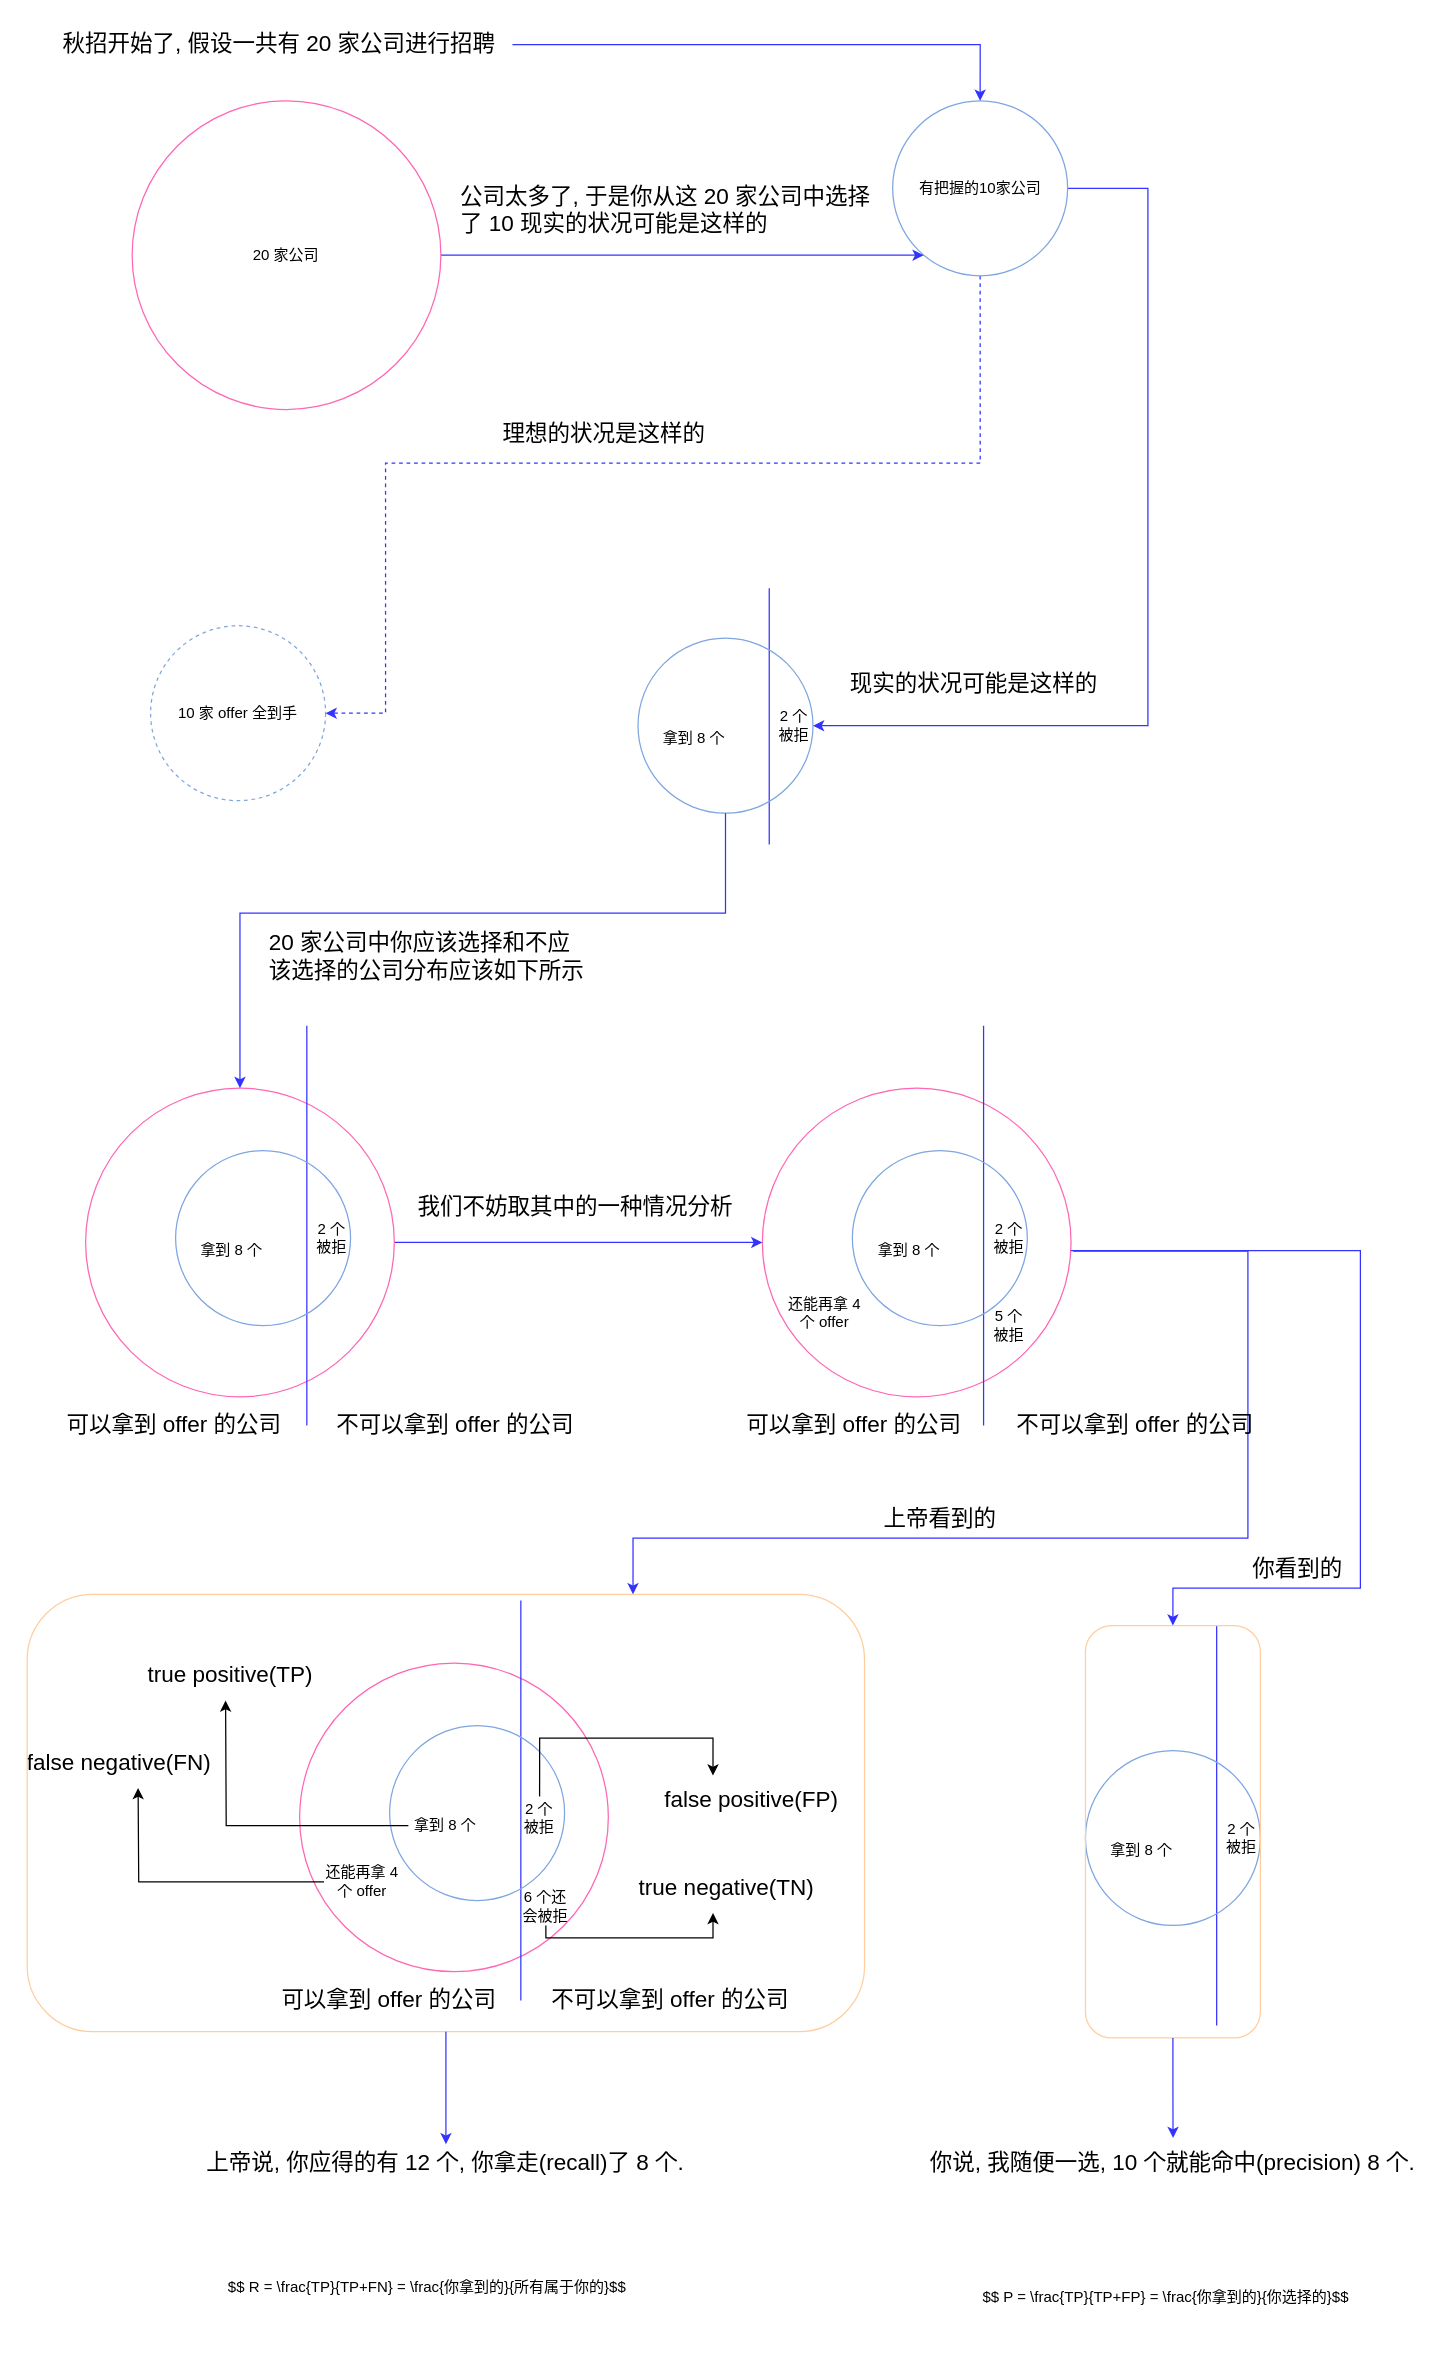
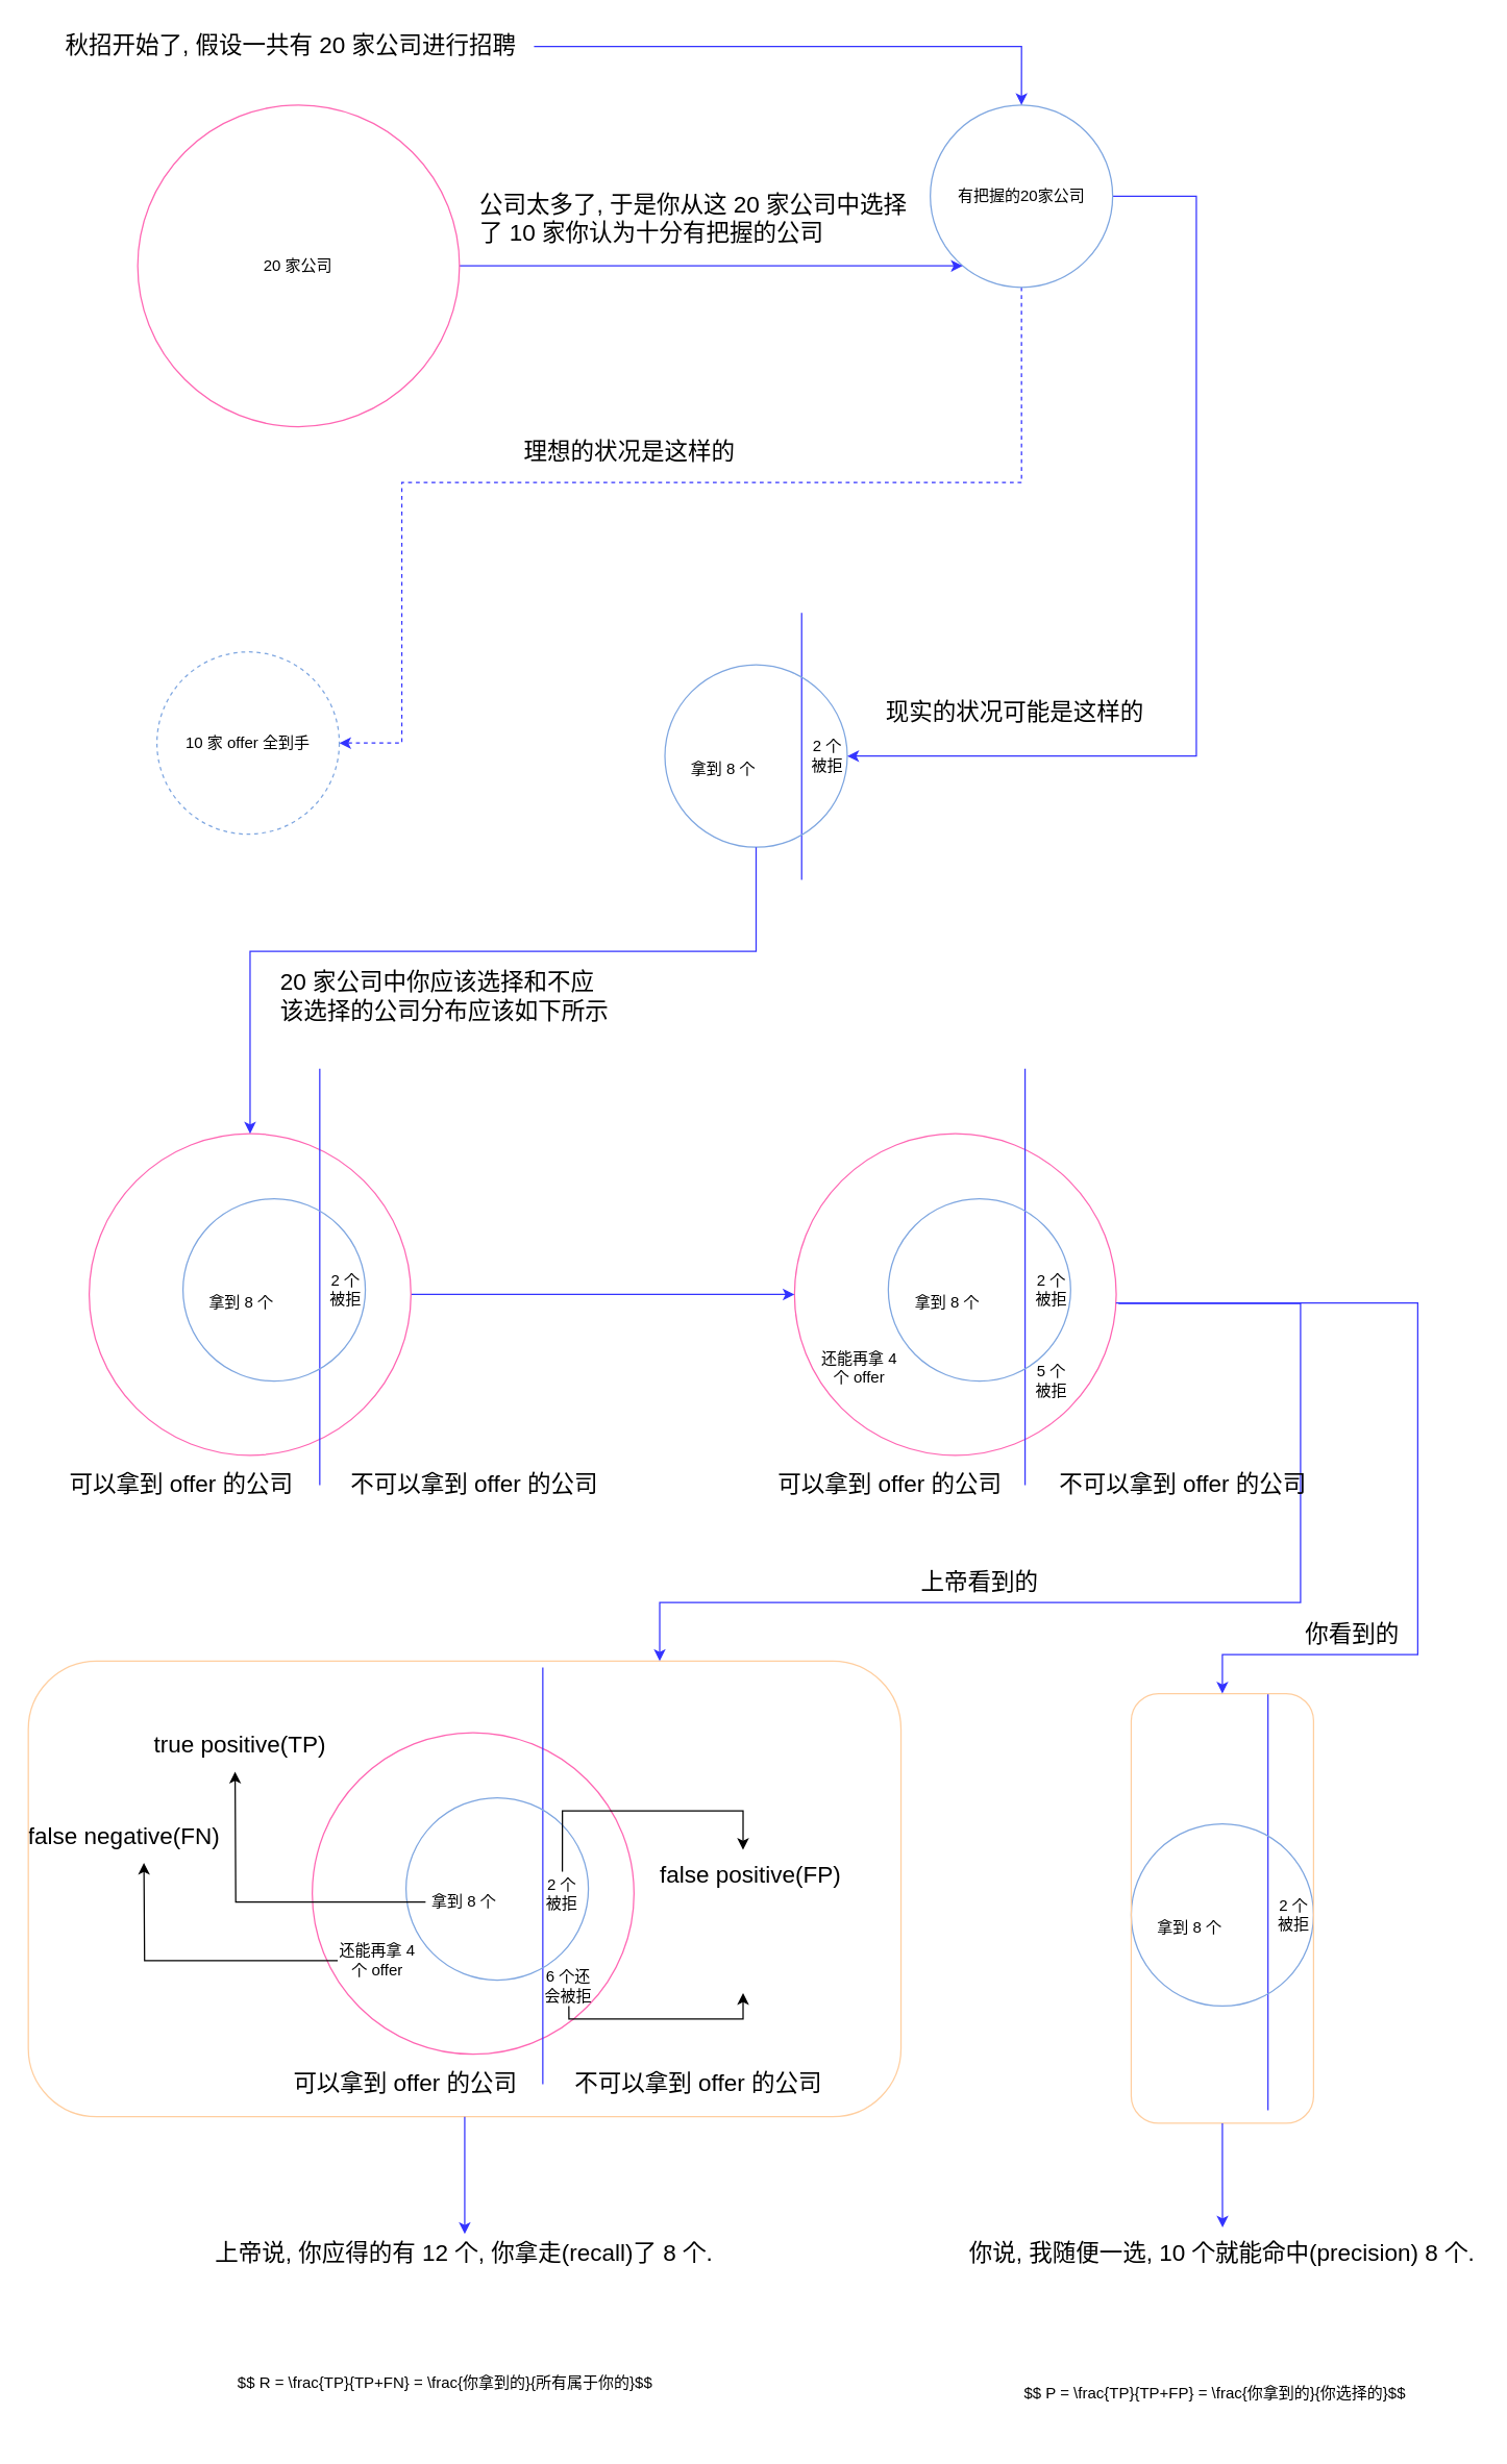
- <mxCell id="29" value="有把握的10家公司" style="ellipse;whiteSpace=wrap;html=1;aspect=fixed;fillColor=none;strokeColor=#7EA6E0;" parent="1" vertex="1"><mxGeometry x="713.75" y="80" width="140" height="140" as="geometry" /></mxCell>
+ <mxCell id="29" value="有把握的20家公司" style="ellipse;whiteSpace=wrap;html=1;aspect=fixed;fillColor=none;strokeColor=#7EA6E0;" parent="1" vertex="1"><mxGeometry x="713.75" y="80" width="140" height="140" as="geometry" /></mxCell>
- <mxCell id="30" value="&lt;font style=&quot;font-size: 18px&quot;&gt;公司太多了, 于是你从这 20 家公司中选择&lt;br&gt;了&amp;nbsp;10 现实的状况可能是这样的&lt;/font&gt;" style="text;html=1;" parent="1" vertex="1"><mxGeometry x="365.5" y="140" width="316" height="70" as="geometry" /></mxCell>
+ <mxCell id="30" value="&lt;font style=&quot;font-size: 18px&quot;&gt;公司太多了, 于是你从这 20 家公司中选择&lt;br&gt;了&amp;nbsp;10 家你认为十分有把握的公司&lt;/font&gt;" style="text;html=1;" parent="1" vertex="1"><mxGeometry x="365.5" y="140" width="316" height="70" as="geometry" /></mxCell>
- <mxCell id="15" value="&lt;font style=&quot;font-size: 18px&quot;&gt;我们不妨取其中的一种情况分析&lt;/font&gt;" style="text;html=1;strokeColor=none;fillColor=none;align=left;verticalAlign=middle;whiteSpace=wrap;rounded=0;" parent="1" vertex="1"><mxGeometry x="332.25" y="910" width="260" height="110" as="geometry" /></mxCell>
- <mxCell id="51" value="&lt;font style=&quot;font-size: 18px&quot;&gt;false positive(FP)&lt;/font&gt;" style="text;html=1;strokeColor=none;fillColor=none;align=center;verticalAlign=middle;whiteSpace=wrap;rounded=0;" parent="37" vertex="1"><mxGeometry x="507" y="150" width="148" height="20" as="geometry" /></mxCell>
+ <mxCell id="51" value="&lt;font style=&quot;font-size: 18px&quot;&gt;false positive(FP)&lt;/font&gt;" style="text;html=1;strokeColor=none;fillColor=none;align=center;verticalAlign=middle;whiteSpace=wrap;rounded=0;" parent="37" vertex="1"><mxGeometry x="482" y="150" width="148" height="20" as="geometry" /></mxCell>
- <mxCell id="52" value="&lt;font style=&quot;font-size: 18px&quot;&gt;true negative(TN)&lt;/font&gt;" style="text;html=1;strokeColor=none;fillColor=none;align=center;verticalAlign=middle;whiteSpace=wrap;rounded=0;" parent="37" vertex="1"><mxGeometry x="482" y="220" width="158" height="20" as="geometry" /></mxCell>
